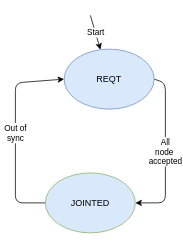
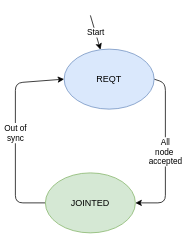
- <mxCell id="5" value="JOINTED" style="ellipse;whiteSpace=wrap;html=1;fillColor=#dae8fc;strokeColor=#82b366;" parent="1" vertex="1"><mxGeometry x="60" y="230" width="120" height="80" as="geometry" /></mxCell>
+ <mxCell id="5" value="JOINTED" style="ellipse;whiteSpace=wrap;html=1;fillColor=#d5e8d4;strokeColor=#82b366;" parent="1" vertex="1"><mxGeometry x="60" y="230" width="120" height="80" as="geometry" /></mxCell>
